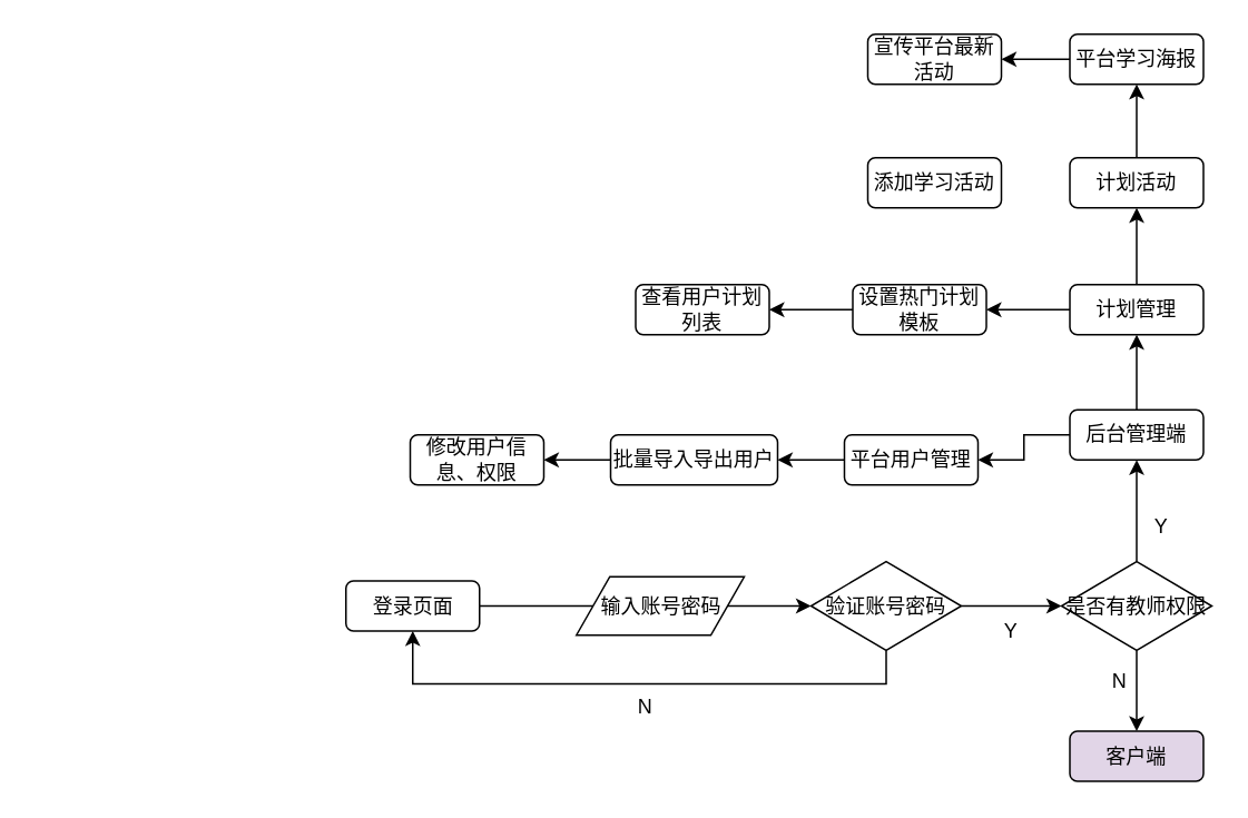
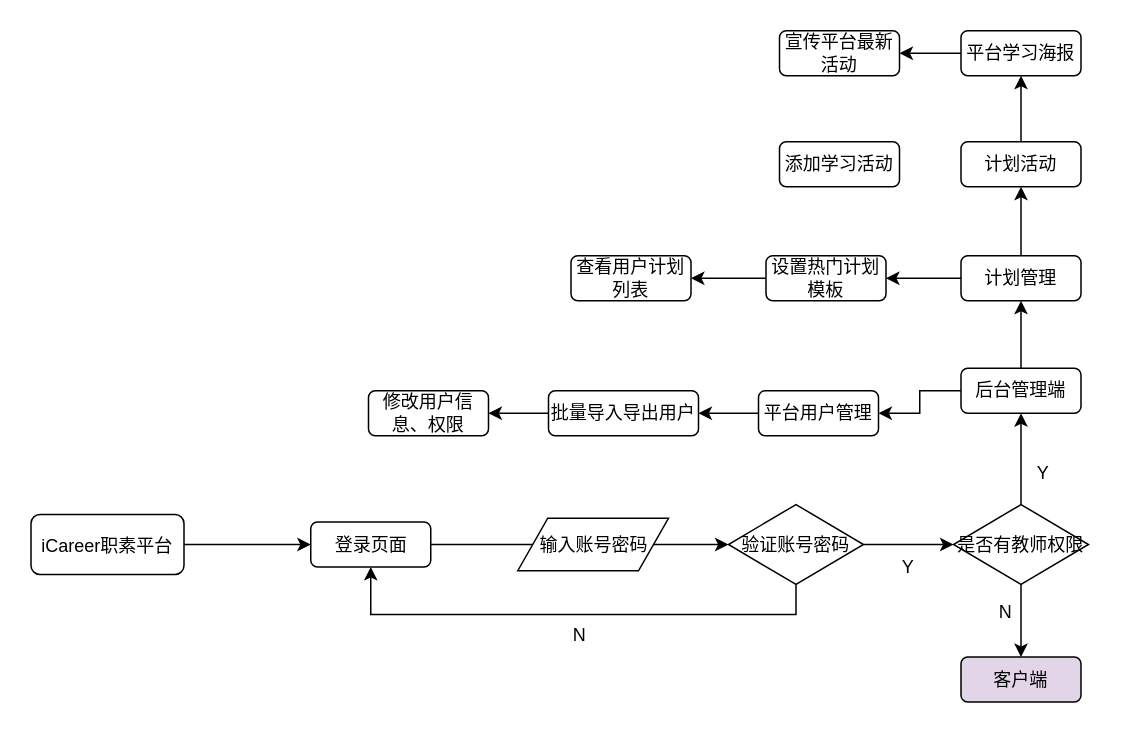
+ <mxCell id="3" value="&lt;font style=&quot;font-size: 12px; font-weight: normal;&quot;&gt;iCareer职素平台&lt;/font&gt;" style="rounded=1;whiteSpace=wrap;html=1;fontStyle=1;fontSize=14;" vertex="1" parent="1"><mxGeometry x="20" y="342.51" width="102" height="40" as="geometry" /></mxCell>
+ <mxCell id="2" style="edgeStyle=orthogonalEdgeStyle;rounded=0;orthogonalLoop=1;jettySize=auto;html=1;exitX=1;exitY=0.5;exitDx=0;exitDy=0;entryX=0;entryY=0.5;entryDx=0;entryDy=0;" edge="1" parent="1" source="3" target="5"><mxGeometry relative="1" as="geometry" /></mxCell>
